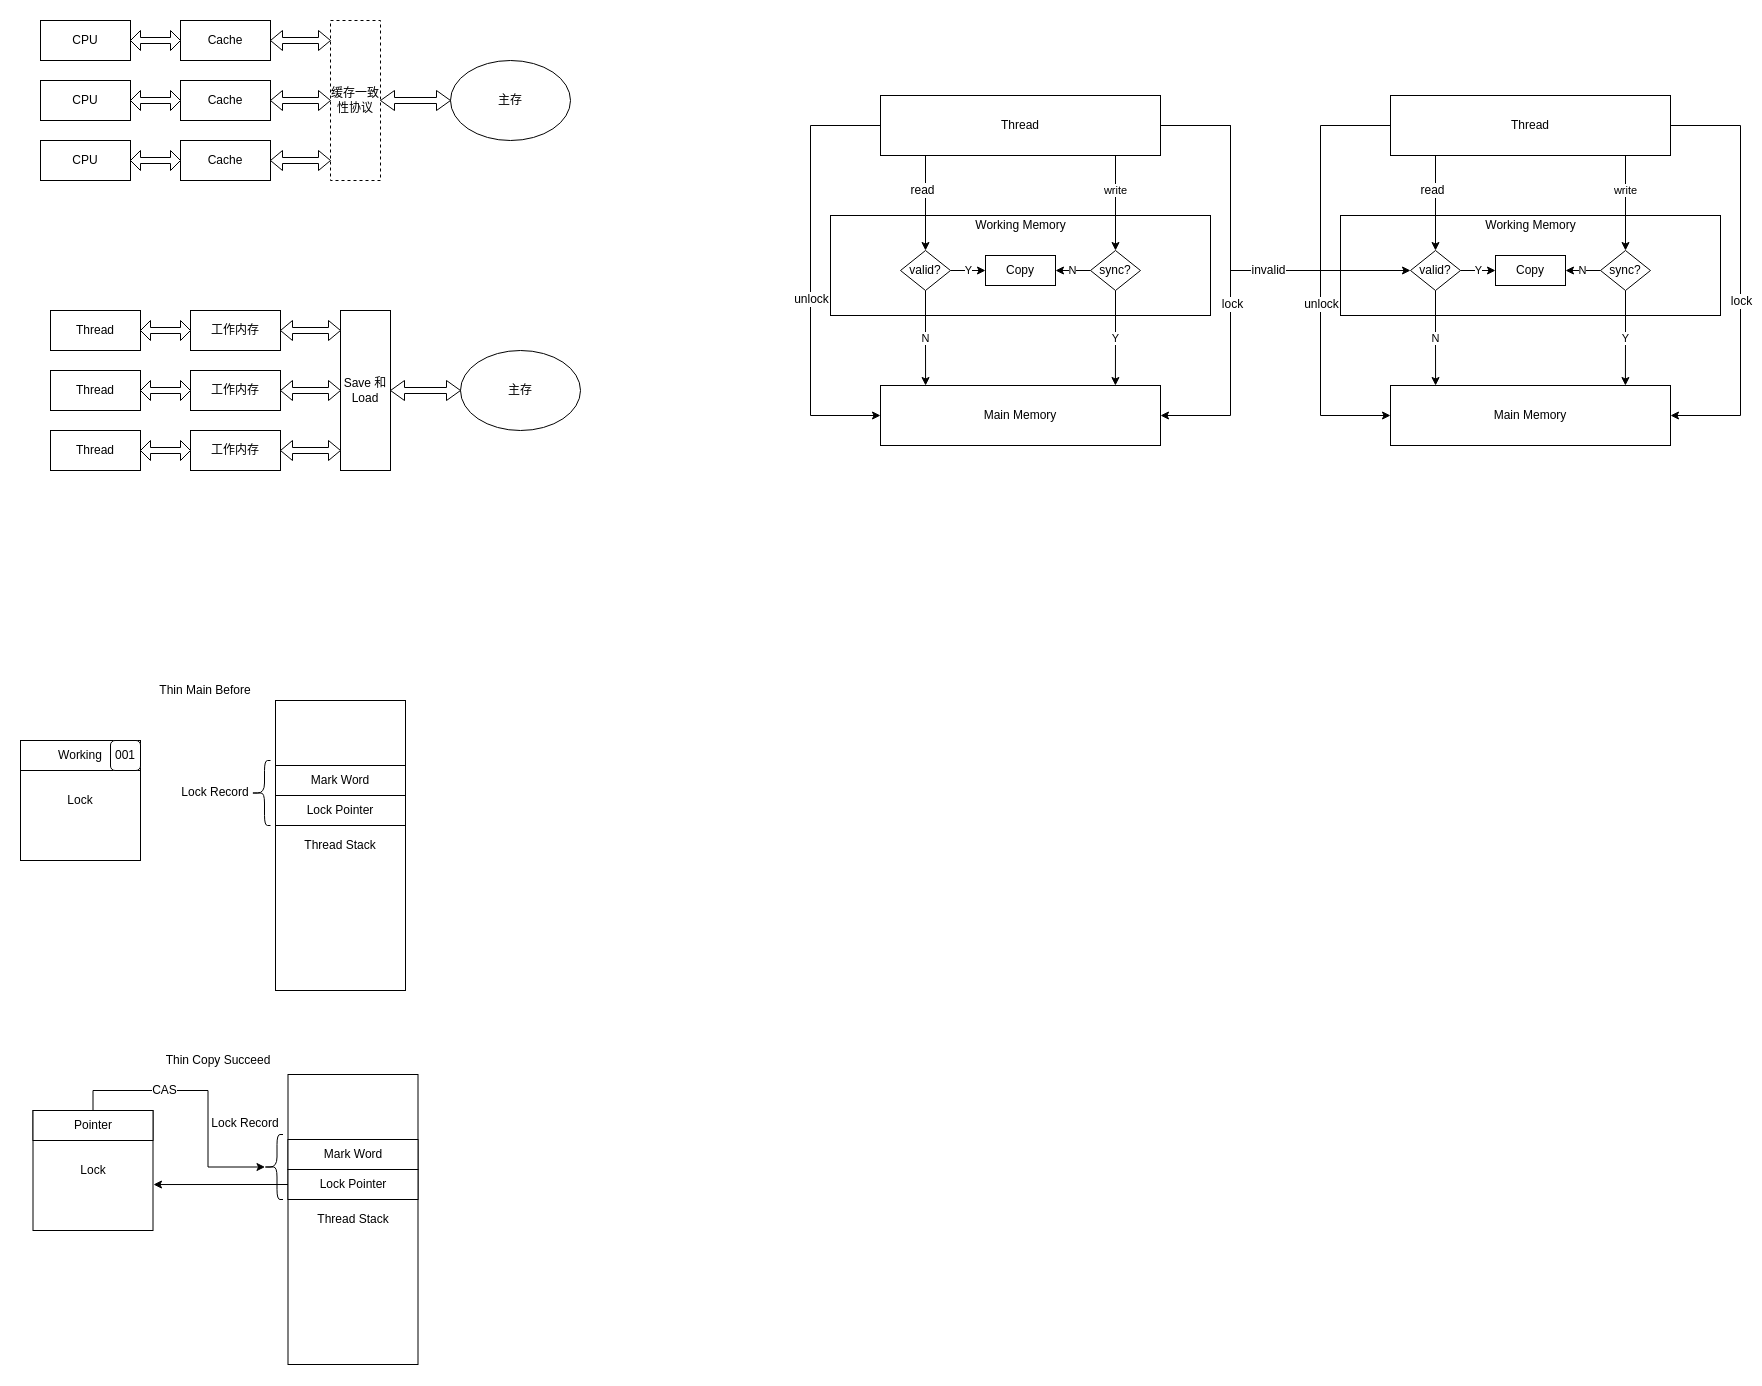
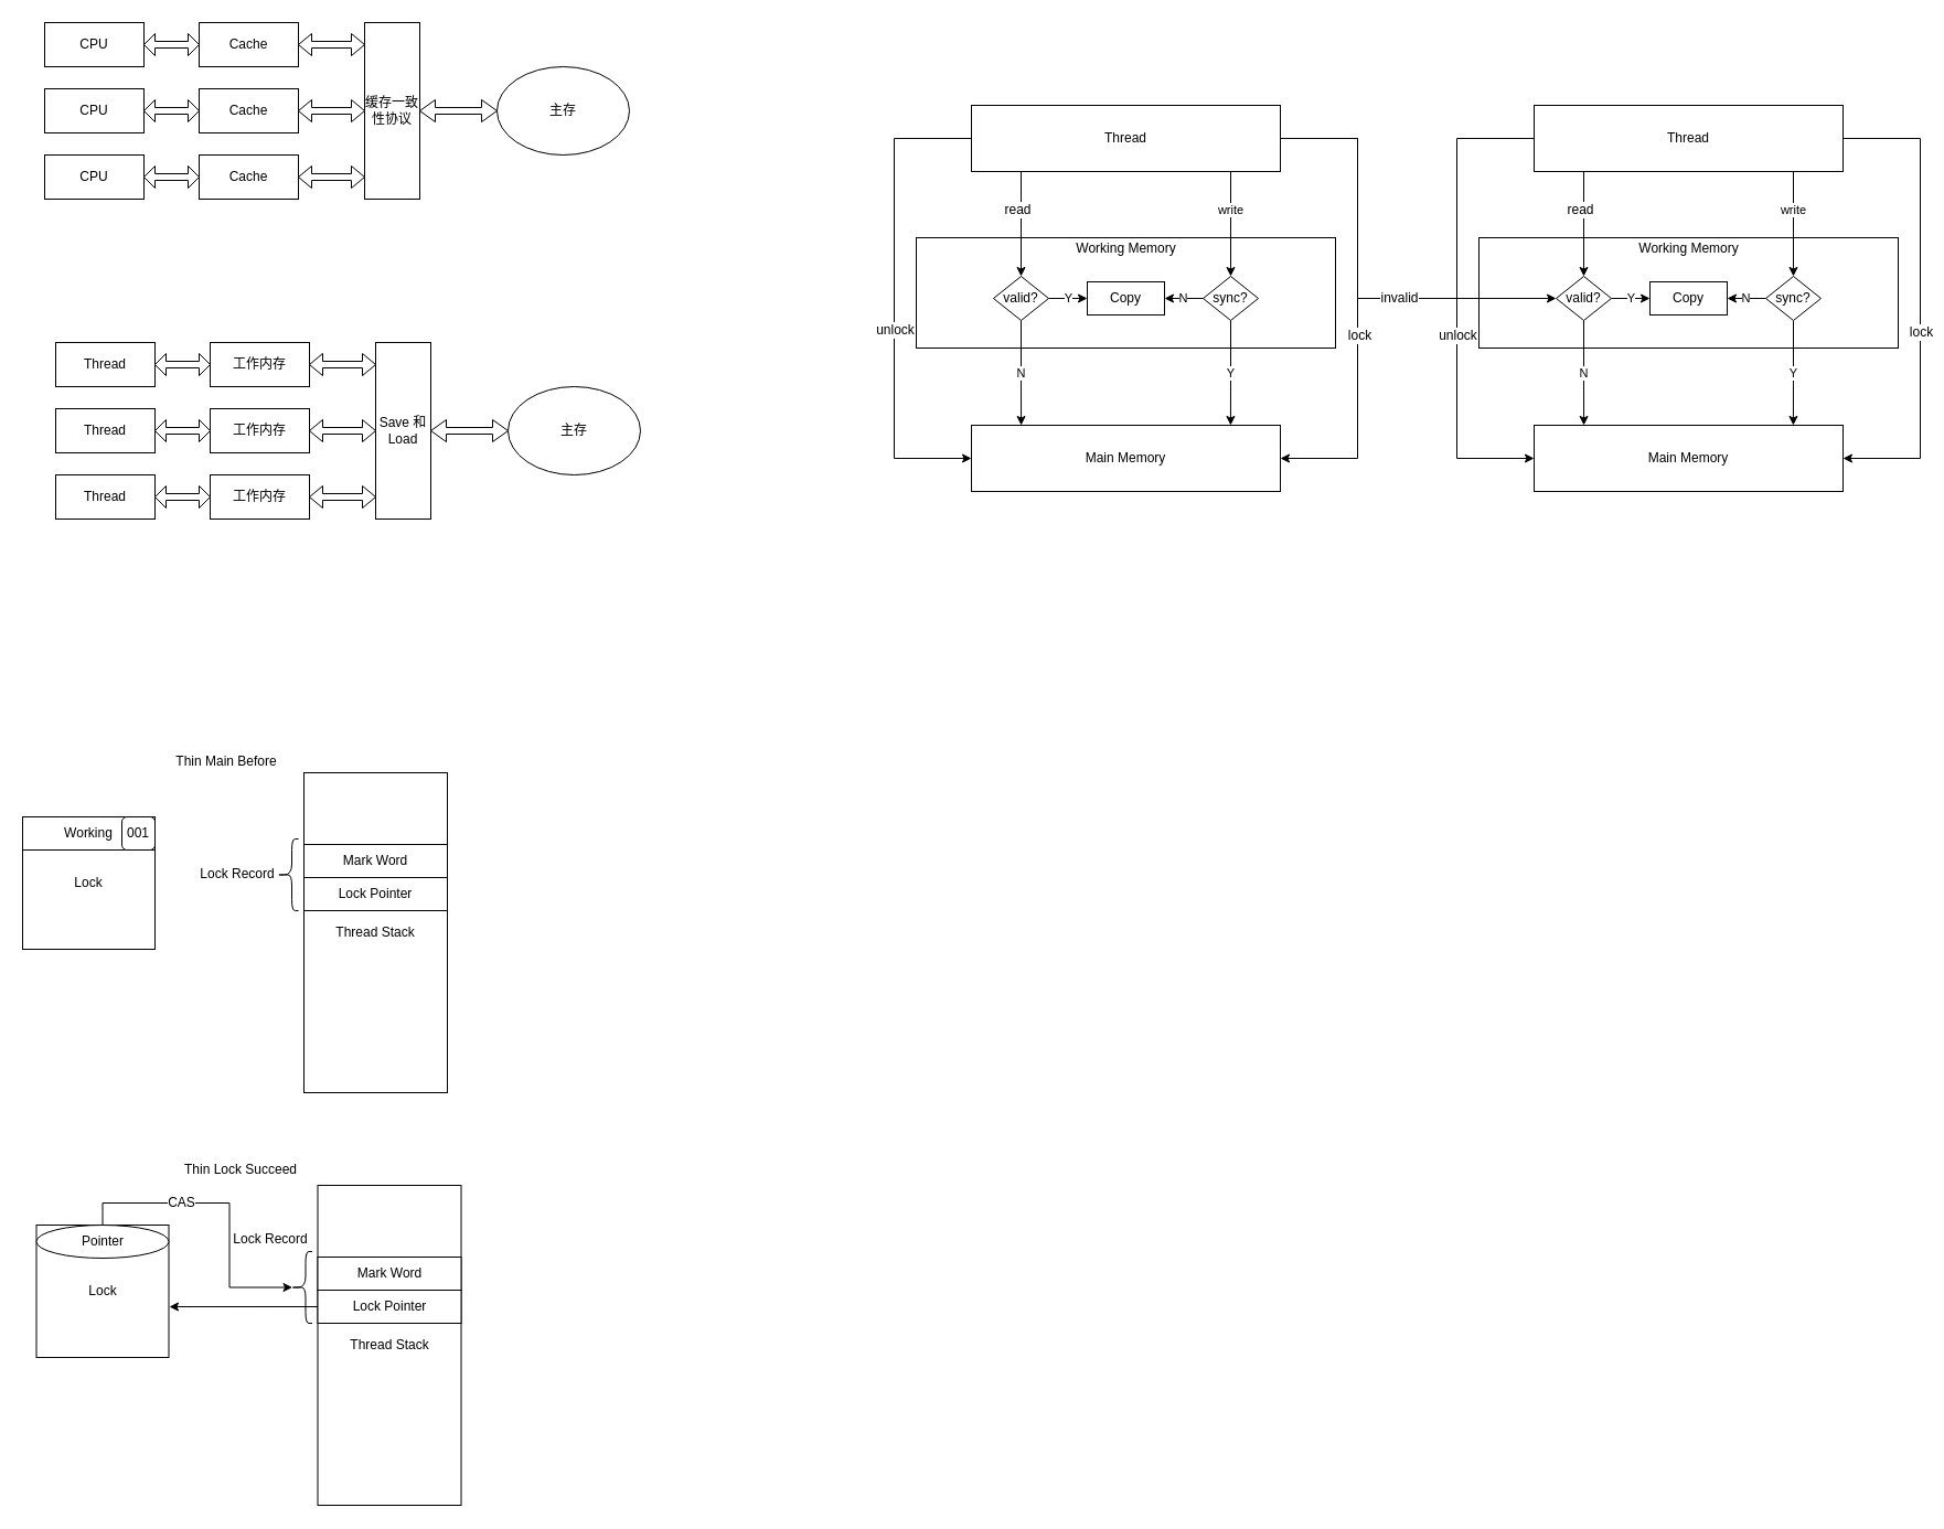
- <mxCell id="10" value="缓存一致性协议" style="rounded=0;whiteSpace=wrap;html=1;dashed=1;" parent="1" vertex="1"><mxGeometry x="330" y="20" width="50" height="160" as="geometry" /></mxCell>
+ <mxCell id="10" value="缓存一致性协议" style="rounded=0;whiteSpace=wrap;html=1;" parent="1" vertex="1"><mxGeometry x="330" y="20" width="50" height="160" as="geometry" /></mxCell>
- <mxCell id="89" value="Thin Copy Succeed" style="text;html=1;strokeColor=none;fillColor=none;align=center;verticalAlign=middle;whiteSpace=wrap;rounded=0;" vertex="1" parent="1"><mxGeometry x="162.5" y="1050" width="110" height="20" as="geometry" /></mxCell>
+ <mxCell id="89" value="Thin Lock Succeed" style="text;html=1;strokeColor=none;fillColor=none;align=center;verticalAlign=middle;whiteSpace=wrap;rounded=0;" vertex="1" parent="1"><mxGeometry x="162.5" y="1050" width="110" height="20" as="geometry" /></mxCell>
- <mxCell id="82" value="Pointer" style="rounded=0;whiteSpace=wrap;html=1;" vertex="1" parent="1"><mxGeometry x="32.5" y="1110" width="120" height="30" as="geometry" /></mxCell>
+ <mxCell id="82" value="Pointer" style="ellipse;whiteSpace=wrap;html=1;" vertex="1" parent="1"><mxGeometry x="32.5" y="1110" width="120" height="30" as="geometry" /></mxCell>
